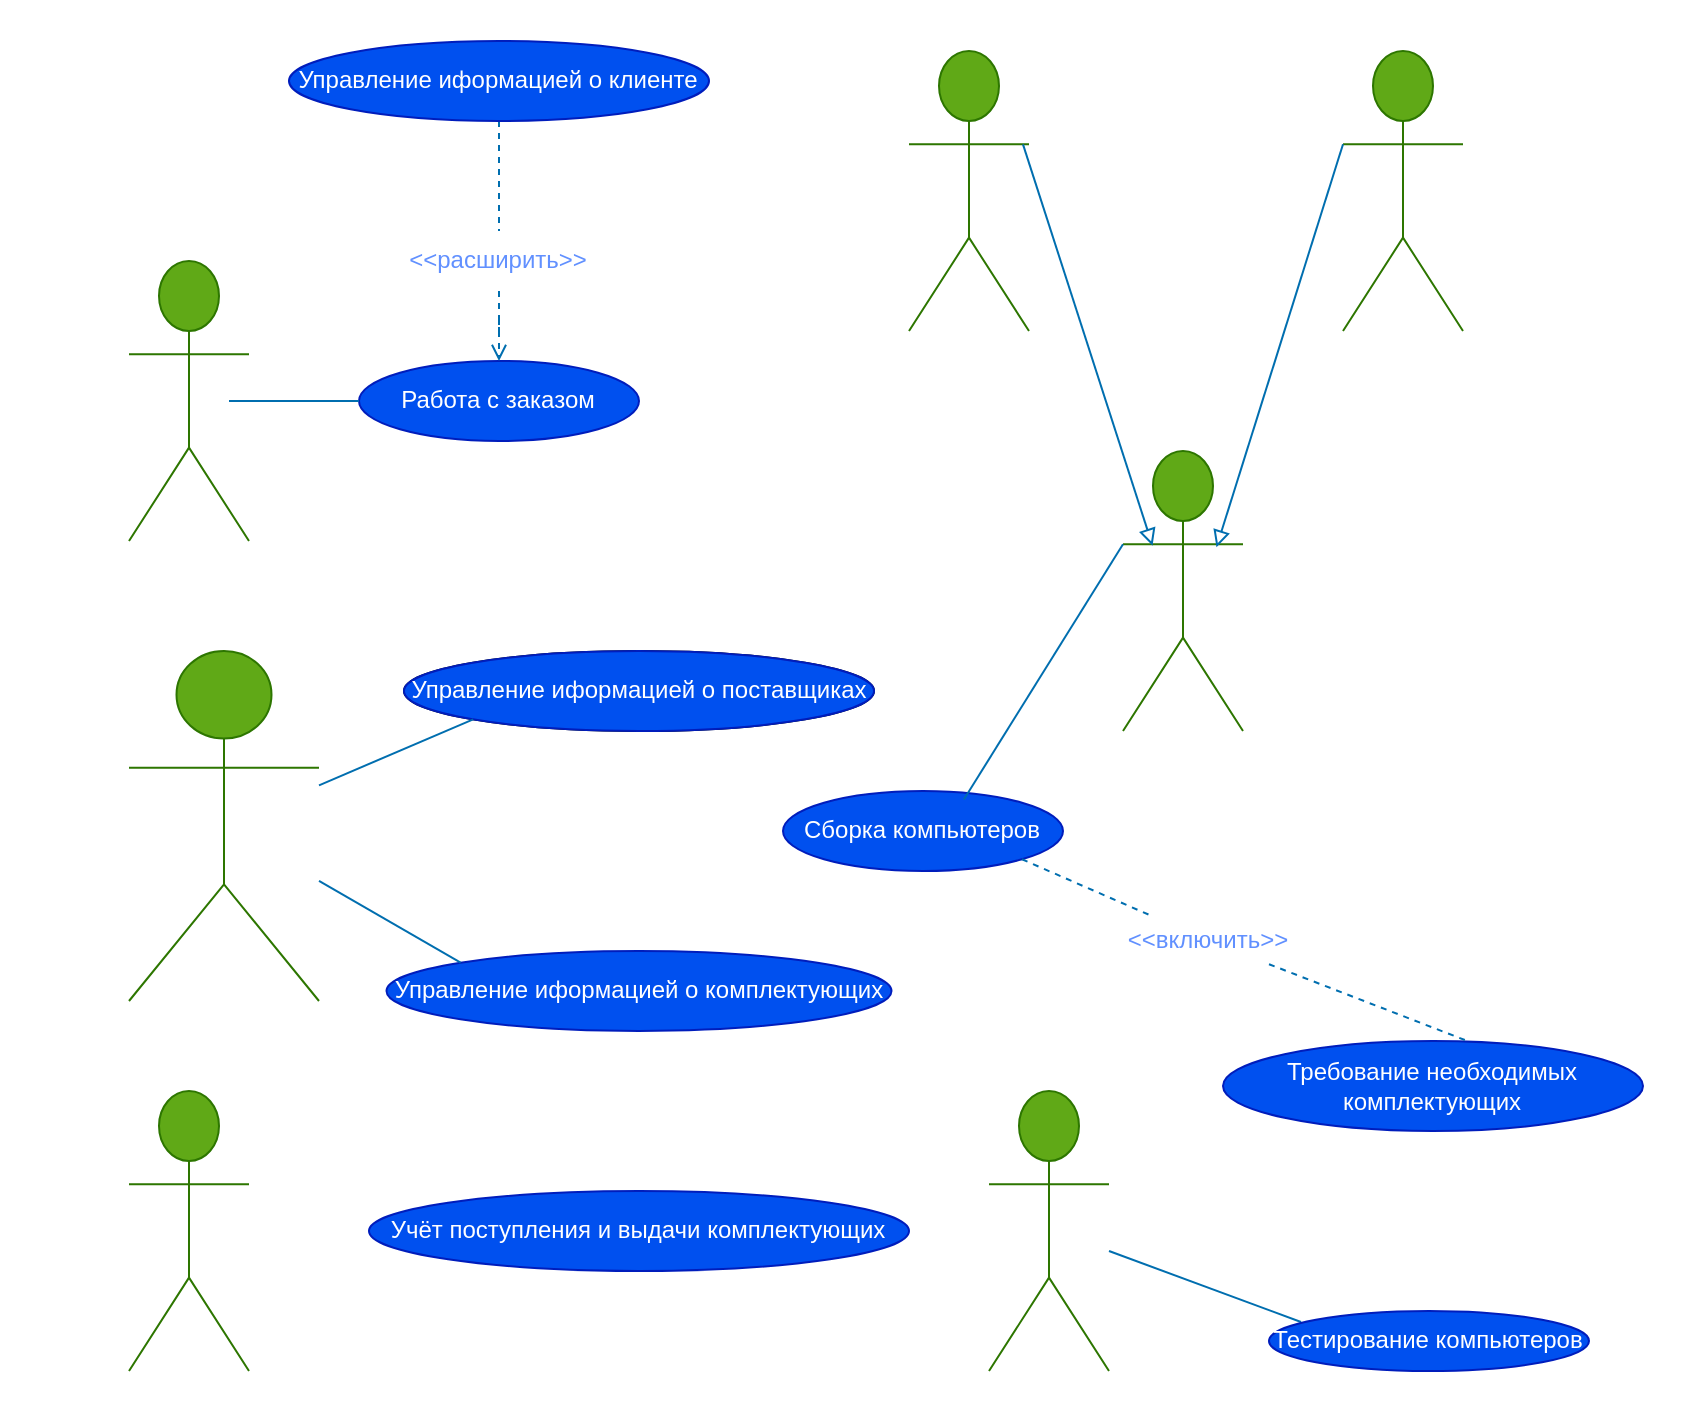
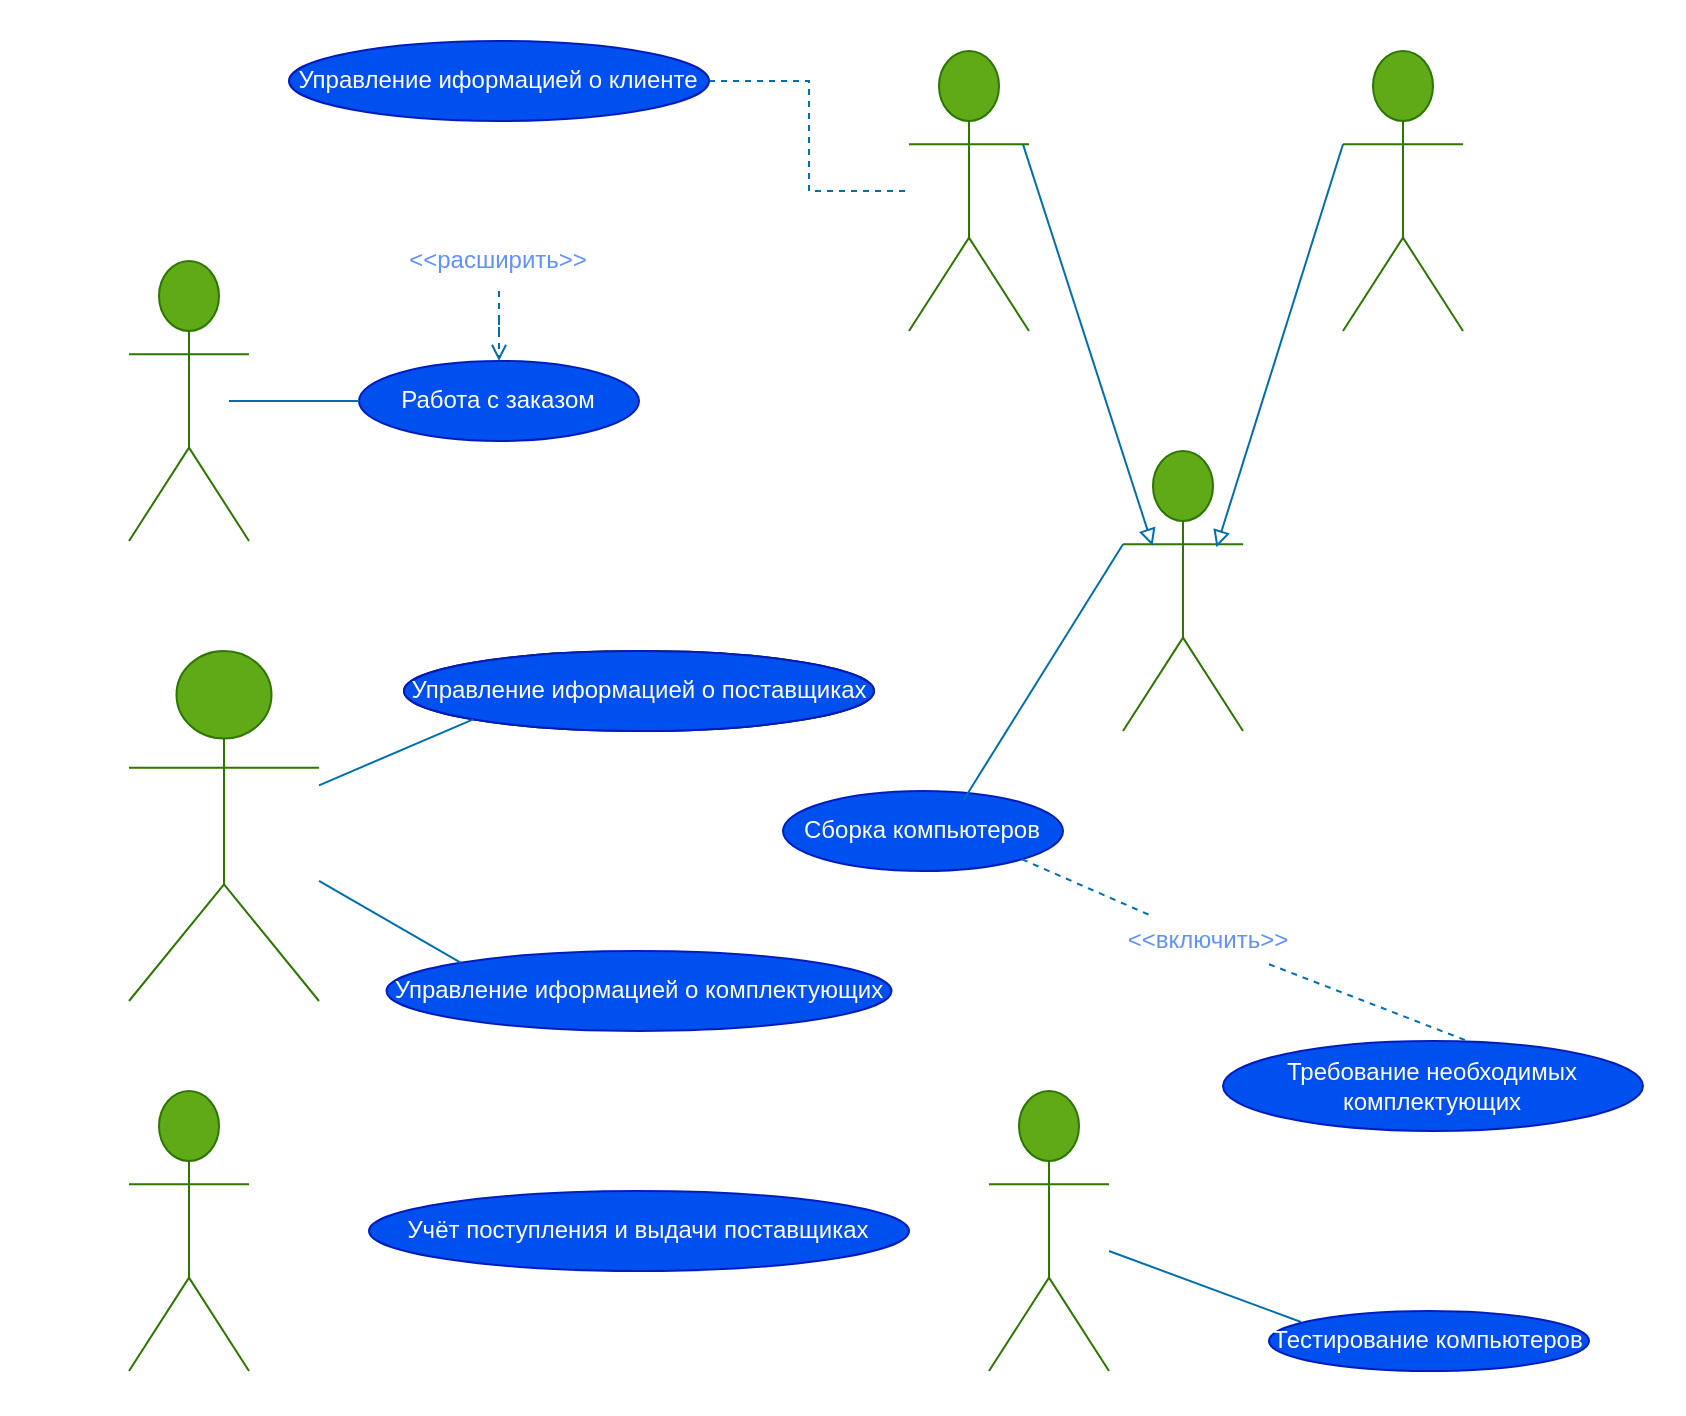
- <mxCell id="3" style="edgeStyle=orthogonalEdgeStyle;rounded=0;orthogonalLoop=1;jettySize=auto;html=1;endArrow=none;endFill=0;fillColor=#1ba1e2;strokeColor=#006EAF;dashed=1;" parent="1" source="4" target="8" edge="1"><mxGeometry relative="1" as="geometry" /></mxCell>
+ <mxCell id="3" style="edgeStyle=orthogonalEdgeStyle;rounded=0;orthogonalLoop=1;jettySize=auto;html=1;endArrow=none;endFill=0;fillColor=#1ba1e2;strokeColor=#006EAF;dashed=1;" parent="1" source="4" target="21" edge="1"><mxGeometry relative="1" as="geometry" /></mxCell>
- <mxCell id="16" value="Учёт поступления и выдачи комплектующих" style="ellipse;whiteSpace=wrap;html=1;fillColor=#0050ef;fontColor=#ffffff;strokeColor=#001DBC;" parent="1" vertex="1"><mxGeometry x="140" y="595" width="270" height="40" as="geometry" /></mxCell>
+ <mxCell id="16" value="Учёт поступления и выдачи поставщиках" style="ellipse;whiteSpace=wrap;html=1;fillColor=#0050ef;fontColor=#ffffff;strokeColor=#001DBC;" parent="1" vertex="1"><mxGeometry x="140" y="595" width="270" height="40" as="geometry" /></mxCell>
